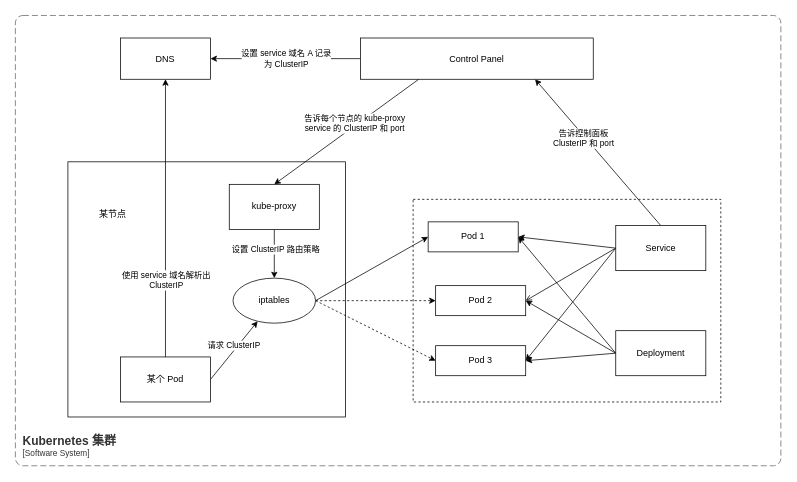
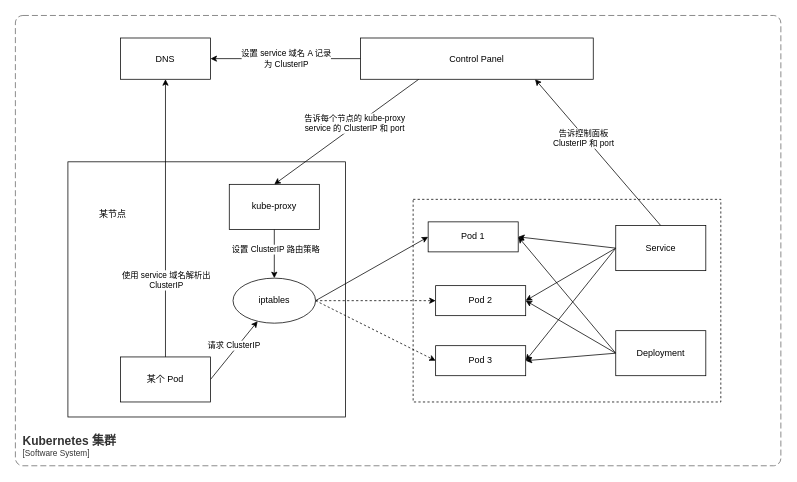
- <mxCell id="20" style="edgeStyle=none;rounded=0;orthogonalLoop=1;jettySize=auto;html=1;exitX=0;exitY=0.5;exitDx=0;exitDy=0;entryX=1;entryY=0.5;entryDx=0;entryDy=0;endArrow=open;" edge="1" parent="1" source="24" target="17"><mxGeometry relative="1" as="geometry" /></mxCell>
+ <mxCell id="20" style="edgeStyle=none;rounded=0;orthogonalLoop=1;jettySize=auto;html=1;exitX=0;exitY=0.5;exitDx=0;exitDy=0;entryX=1;entryY=0.5;entryDx=0;entryDy=0;" edge="1" parent="1" source="24" target="17"><mxGeometry relative="1" as="geometry" /></mxCell>
